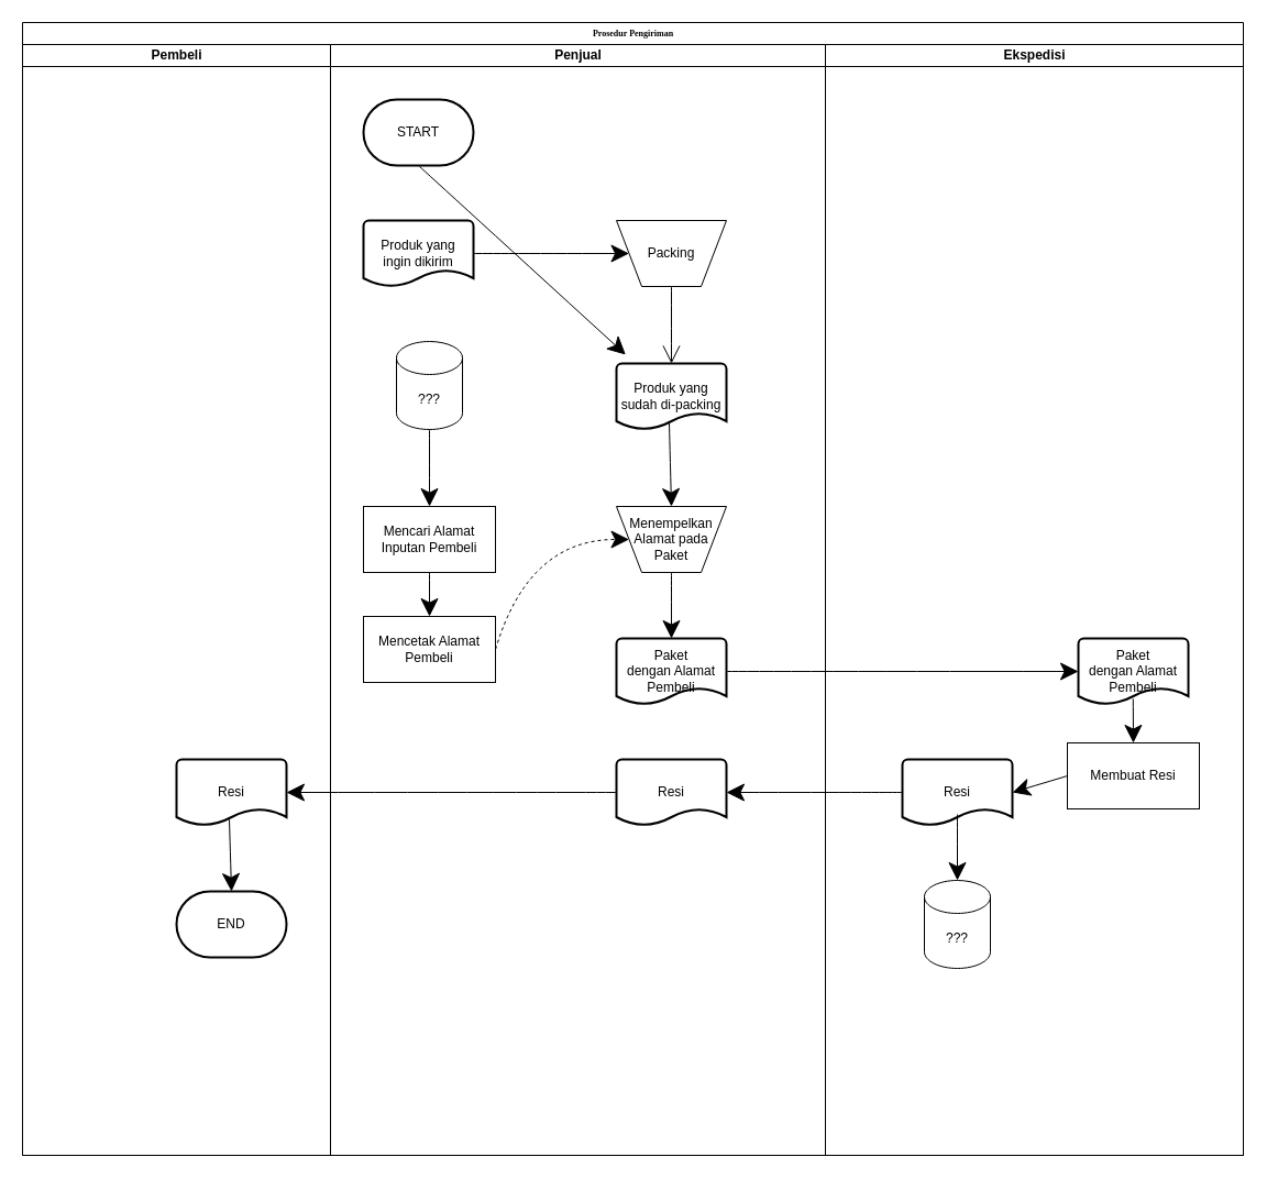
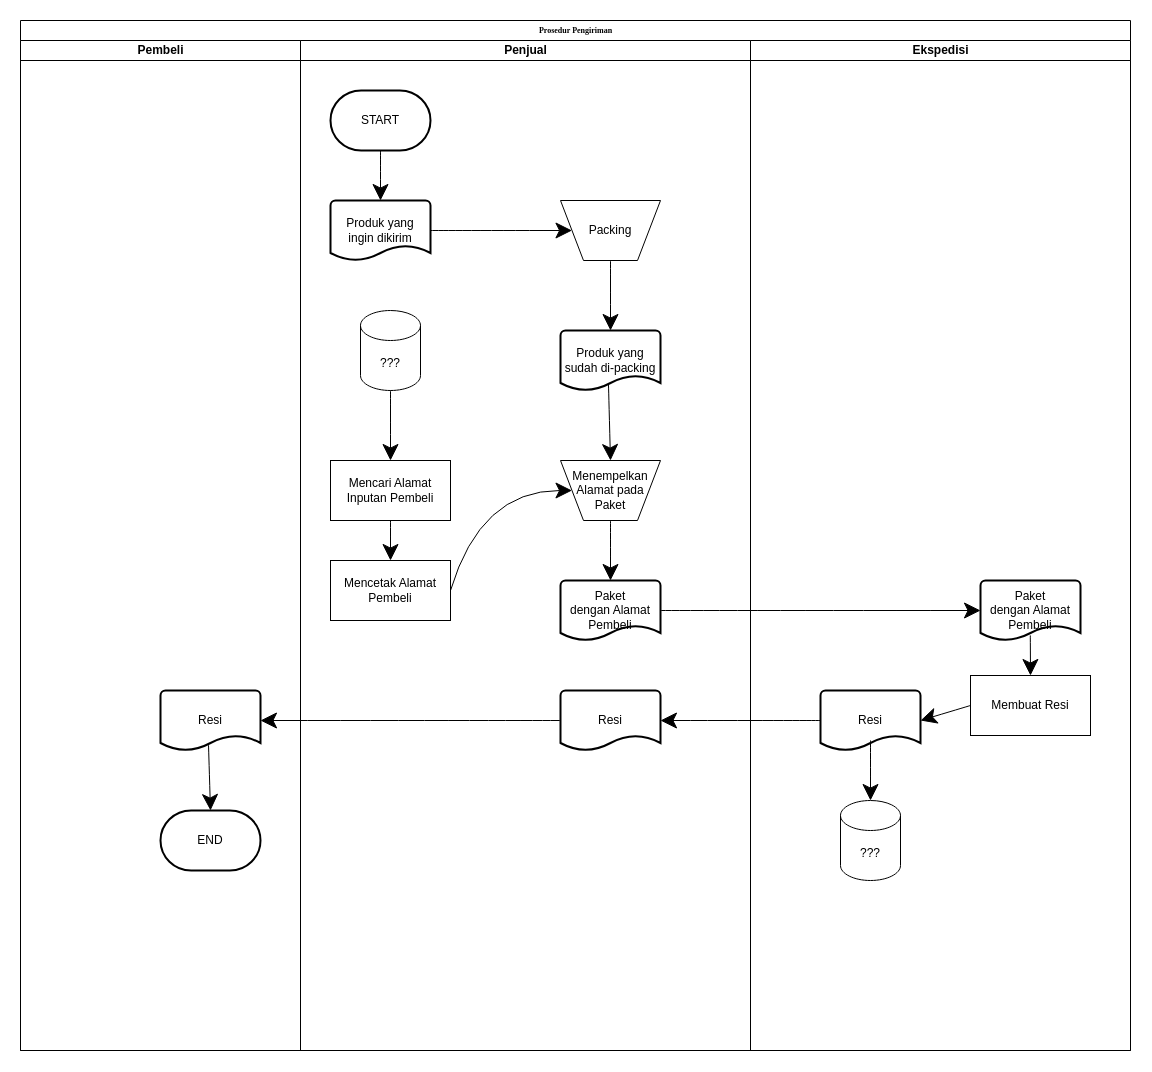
- <mxCell id="13" value="" style="endArrow=classic;html=1;rounded=0;startSize=14;endSize=14;sourcePerimeterSpacing=8;targetPerimeterSpacing=8;curved=1;exitX=0.5;exitY=1;exitDx=0;exitDy=0;exitPerimeter=0;" parent="9" source="10" target="15" edge="1"><mxGeometry width="50" height="50" relative="1" as="geometry"><mxPoint x="30" y="220" as="sourcePoint" /><mxPoint x="80" y="140" as="targetPoint" /></mxGeometry></mxCell>
+ <mxCell id="13" value="" style="endArrow=classic;html=1;rounded=0;startSize=14;endSize=14;sourcePerimeterSpacing=8;targetPerimeterSpacing=8;curved=1;exitX=0.5;exitY=1;exitDx=0;exitDy=0;exitPerimeter=0;entryX=0.5;entryY=0;entryDx=0;entryDy=0;entryPerimeter=0;" parent="9" source="10" target="12" edge="1"><mxGeometry width="50" height="50" relative="1" as="geometry"><mxPoint x="30" y="220" as="sourcePoint" /><mxPoint x="80" y="140" as="targetPoint" /></mxGeometry></mxCell>
- <mxCell id="16" value="" style="endArrow=open;html=1;rounded=0;startSize=14;endSize=14;sourcePerimeterSpacing=8;targetPerimeterSpacing=8;curved=1;exitX=0.5;exitY=1;exitDx=0;exitDy=0;entryX=0.5;entryY=0;entryDx=0;entryDy=0;entryPerimeter=0;" parent="9" source="11" target="15" edge="1"><mxGeometry width="50" height="50" relative="1" as="geometry"><mxPoint x="110" y="410" as="sourcePoint" /><mxPoint x="160" y="360" as="targetPoint" /></mxGeometry></mxCell>
+ <mxCell id="16" value="" style="endArrow=classic;html=1;rounded=0;startSize=14;endSize=14;sourcePerimeterSpacing=8;targetPerimeterSpacing=8;curved=1;exitX=0.5;exitY=1;exitDx=0;exitDy=0;entryX=0.5;entryY=0;entryDx=0;entryDy=0;entryPerimeter=0;" parent="9" source="11" target="15" edge="1"><mxGeometry width="50" height="50" relative="1" as="geometry"><mxPoint x="110" y="410" as="sourcePoint" /><mxPoint x="160" y="360" as="targetPoint" /></mxGeometry></mxCell>
- <mxCell id="24" value="" style="endArrow=classic;html=1;rounded=0;startSize=14;endSize=14;sourcePerimeterSpacing=8;targetPerimeterSpacing=8;curved=1;exitX=1;exitY=0.5;exitDx=0;exitDy=0;entryX=0;entryY=0.5;entryDx=0;entryDy=0;dashed=1;" parent="9" source="21" target="23" edge="1"><mxGeometry width="50" height="50" relative="1" as="geometry"><mxPoint x="340" y="570" as="sourcePoint" /><mxPoint x="390" y="520" as="targetPoint" /><Array as="points"><mxPoint x="180" y="450" /></Array></mxGeometry></mxCell>
+ <mxCell id="24" value="" style="endArrow=classic;html=1;rounded=0;startSize=14;endSize=14;sourcePerimeterSpacing=8;targetPerimeterSpacing=8;curved=1;exitX=1;exitY=0.5;exitDx=0;exitDy=0;entryX=0;entryY=0.5;entryDx=0;entryDy=0;" parent="9" source="21" target="23" edge="1"><mxGeometry width="50" height="50" relative="1" as="geometry"><mxPoint x="340" y="570" as="sourcePoint" /><mxPoint x="390" y="520" as="targetPoint" /><Array as="points"><mxPoint x="180" y="450" /></Array></mxGeometry></mxCell>
